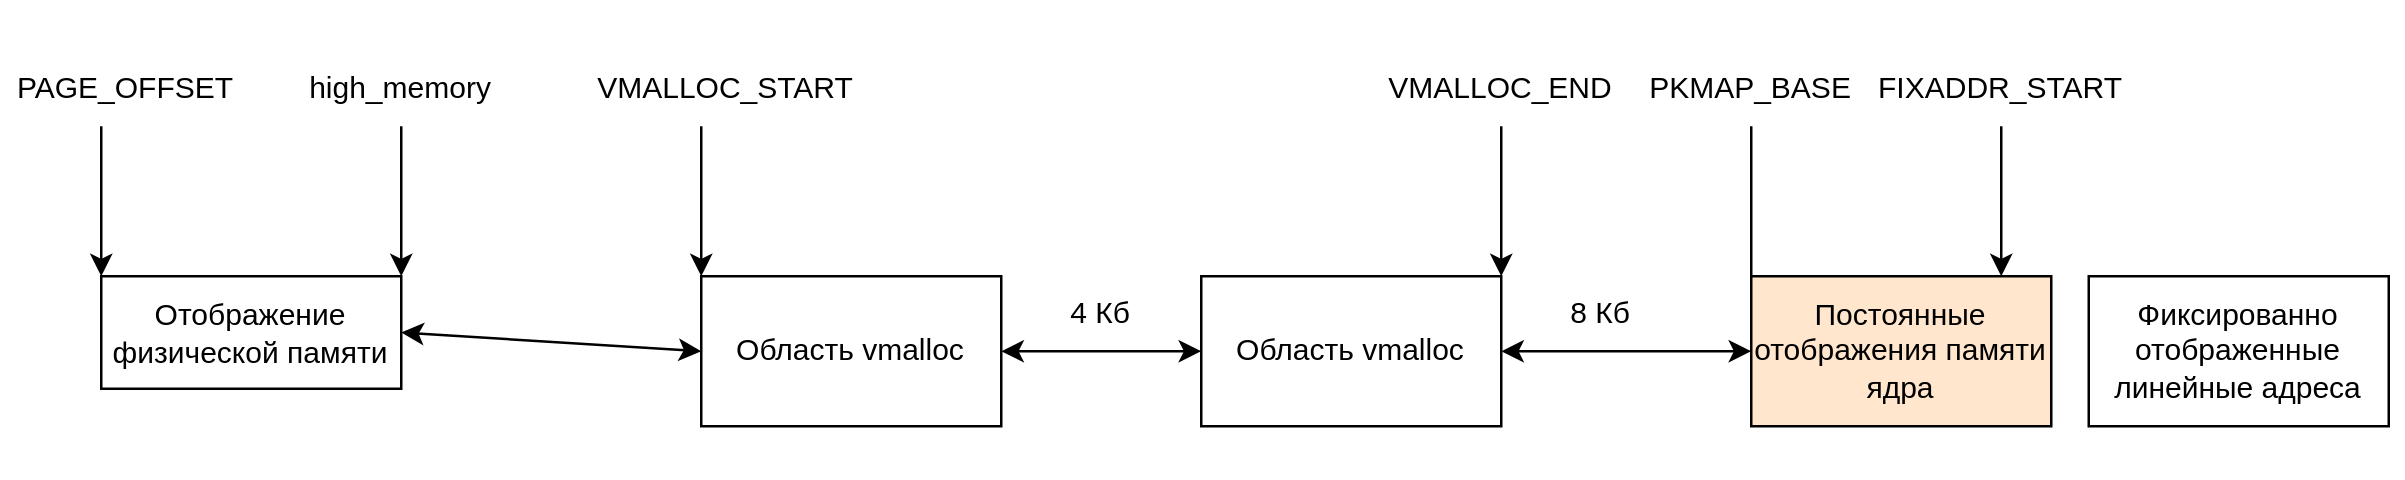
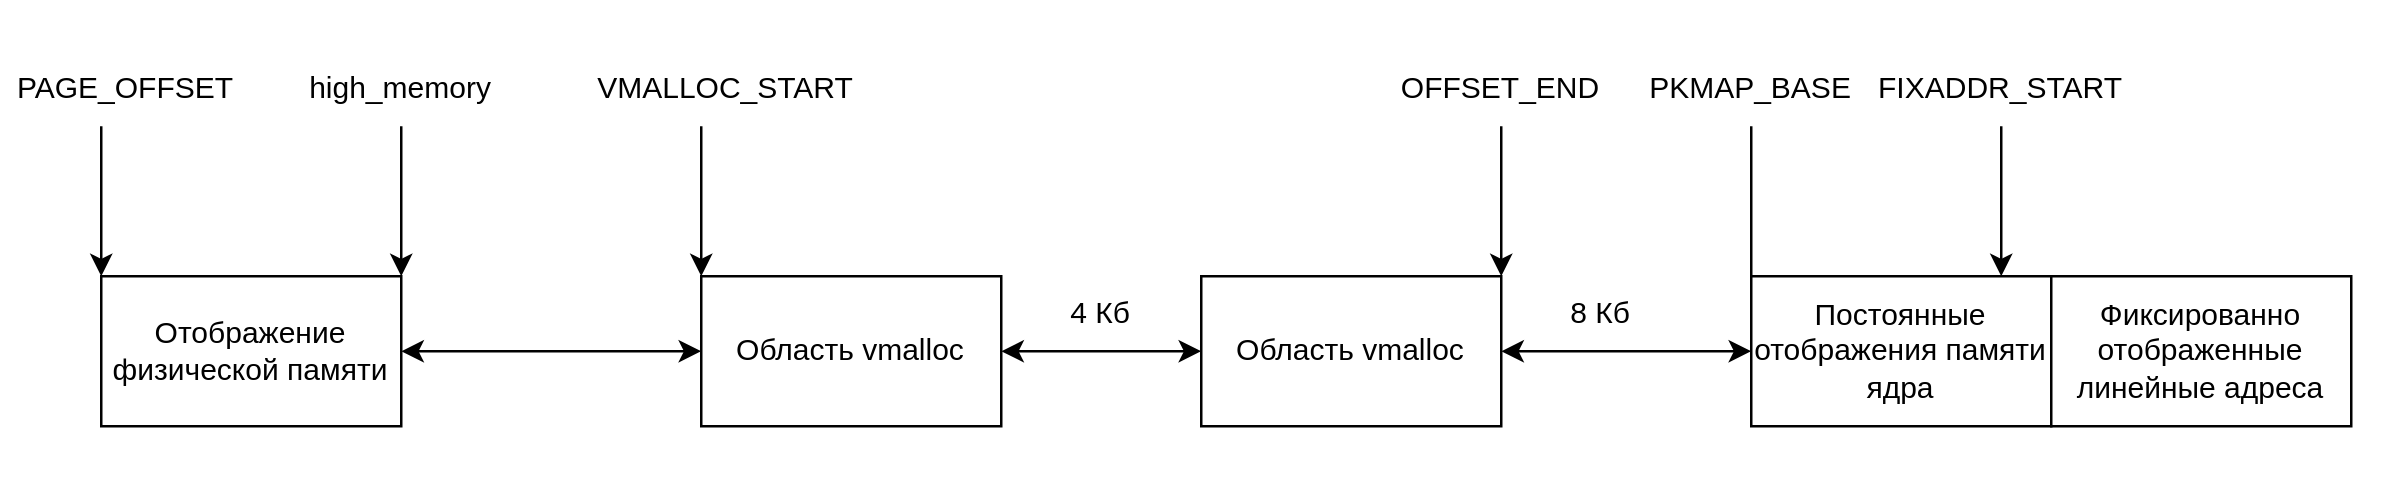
- <mxCell id="21" value="VMALLOC_END" style="text;html=1;strokeColor=none;fillColor=none;align=center;verticalAlign=middle;whiteSpace=wrap;rounded=0;" vertex="1" parent="1"><mxGeometry x="570" y="20" width="60" height="30" as="geometry" /></mxCell>
+ <mxCell id="21" value="OFFSET_END" style="text;html=1;strokeColor=none;fillColor=none;align=center;verticalAlign=middle;whiteSpace=wrap;rounded=0;" vertex="1" parent="1"><mxGeometry x="570" y="20" width="60" height="30" as="geometry" /></mxCell>
- <mxCell id="4" value="Отображение физической памяти" style="rounded=0;whiteSpace=wrap;html=1;" vertex="1" parent="1"><mxGeometry x="40" y="110" width="120" height="45" as="geometry" /></mxCell>
+ <mxCell id="4" value="Отображение физической памяти" style="rounded=0;whiteSpace=wrap;html=1;" vertex="1" parent="1"><mxGeometry x="40" y="110" width="120" height="60" as="geometry" /></mxCell>
- <mxCell id="5" value="Постоянные отображения памяти ядра" style="rounded=0;whiteSpace=wrap;html=1;fillColor=#ffe6cc;" vertex="1" parent="1"><mxGeometry x="700" y="110" width="120" height="60" as="geometry" /></mxCell>
+ <mxCell id="5" value="Постоянные отображения памяти ядра" style="rounded=0;whiteSpace=wrap;html=1;" vertex="1" parent="1"><mxGeometry x="700" y="110" width="120" height="60" as="geometry" /></mxCell>
- <mxCell id="6" value="Фиксированно отображенные линейные адреса" style="rounded=0;whiteSpace=wrap;html=1;" vertex="1" parent="1"><mxGeometry x="835" y="110" width="120" height="60" as="geometry" /></mxCell>
+ <mxCell id="6" value="Фиксированно отображенные линейные адреса" style="rounded=0;whiteSpace=wrap;html=1;" vertex="1" parent="1"><mxGeometry x="820" y="110" width="120" height="60" as="geometry" /></mxCell>
